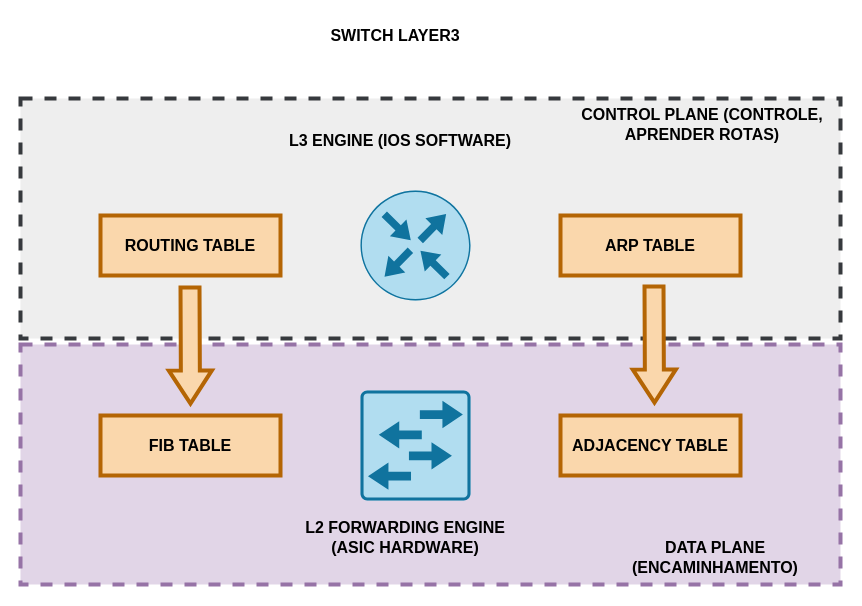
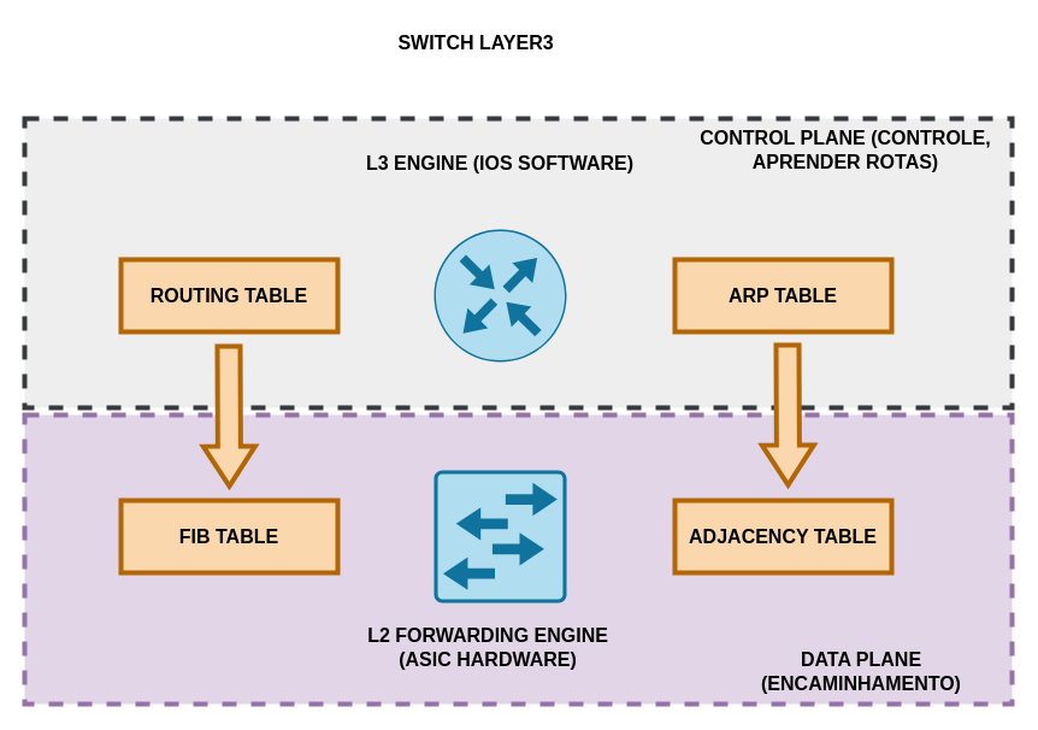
- <mxCell id="13" value="L3 ENGINE (IOS SOFTWARE)" style="text;html=1;strokeColor=none;fillColor=none;align=center;verticalAlign=middle;whiteSpace=wrap;rounded=0;strokeWidth=1;fontSize=16;fontStyle=1" vertex="1" parent="1"><mxGeometry x="285" y="125" width="230" height="30" as="geometry" /></mxCell>
+ <mxCell id="13" value="L3 ENGINE (IOS SOFTWARE)" style="text;html=1;strokeColor=none;fillColor=none;align=center;verticalAlign=middle;whiteSpace=wrap;rounded=0;strokeWidth=1;fontSize=16;fontStyle=1" vertex="1" parent="1"><mxGeometry x="300" y="120" width="230" height="30" as="geometry" /></mxCell>
